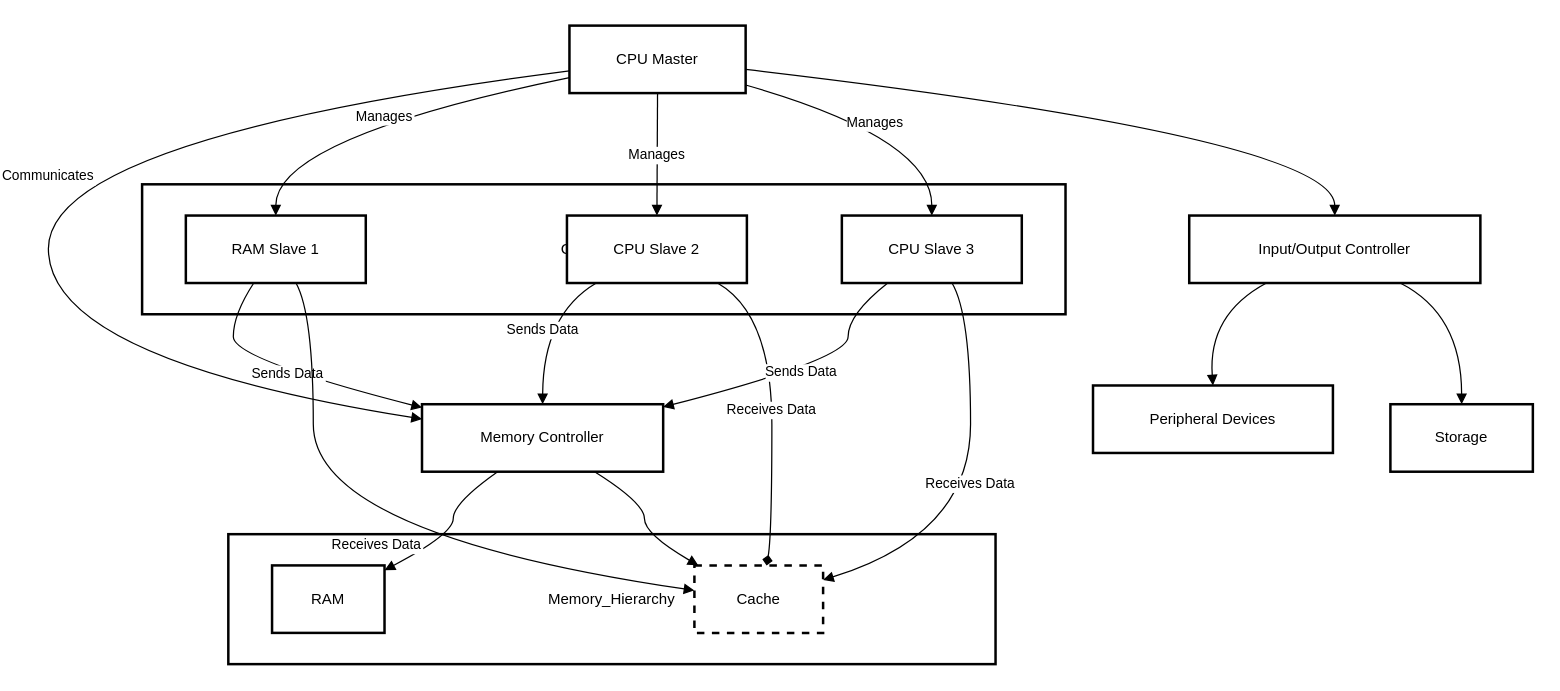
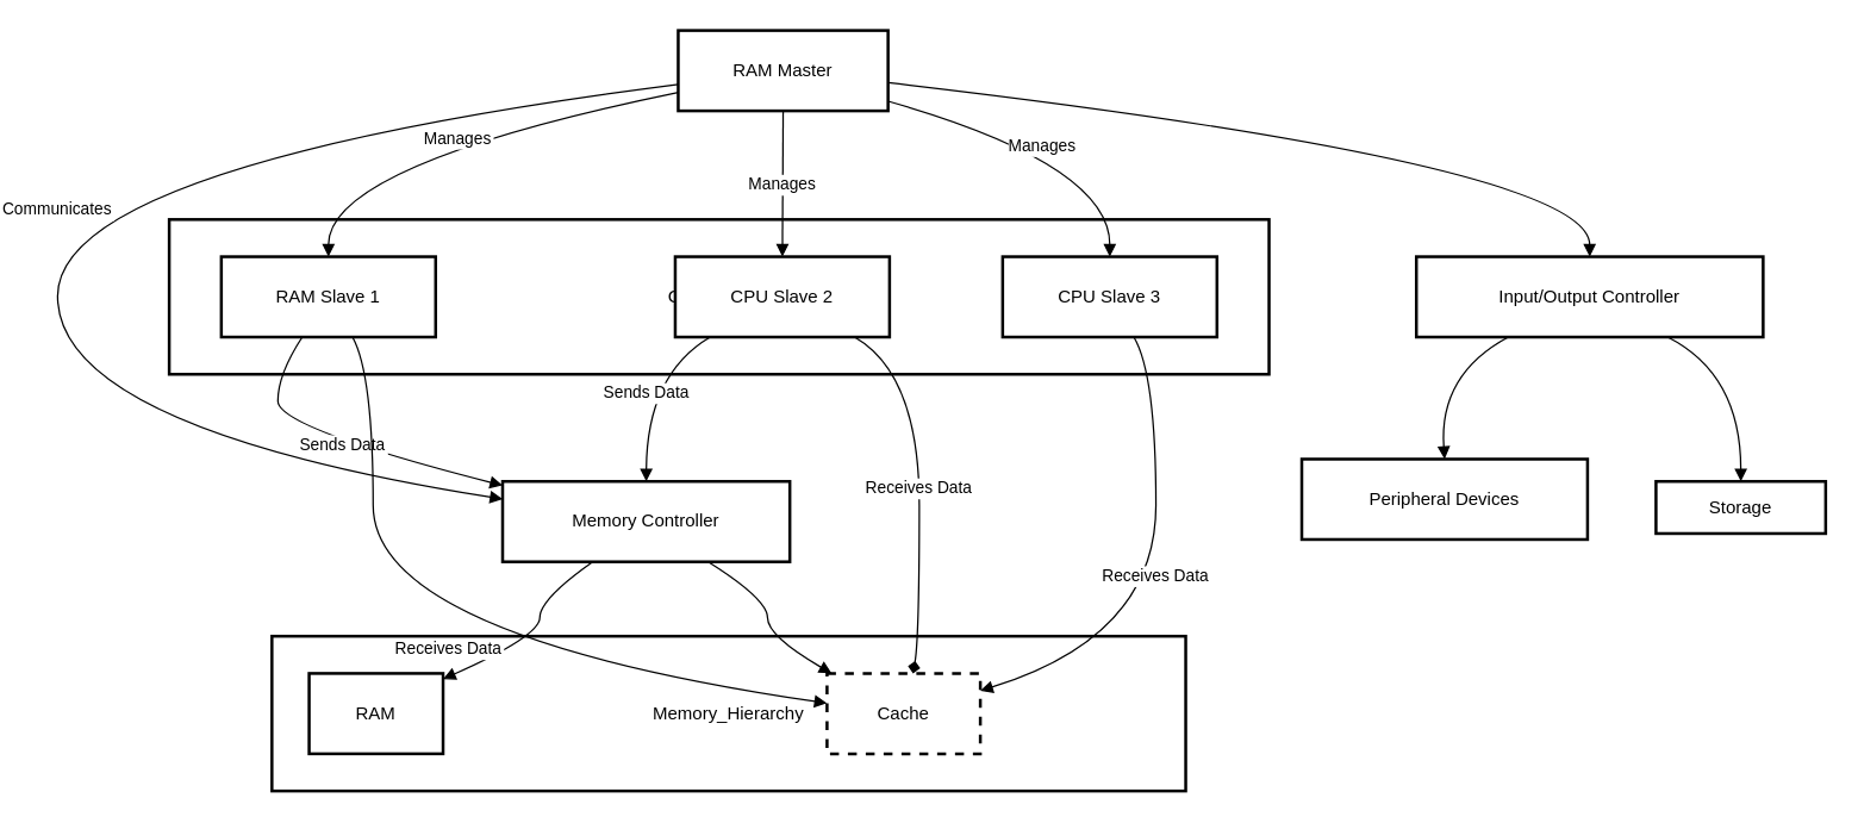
- <mxCell id="4" value="CPU Master" style="whiteSpace=wrap;strokeWidth=2;" vertex="1" parent="1"><mxGeometry x="437" y="20" width="141" height="54" as="geometry" /></mxCell>
+ <mxCell id="4" value="RAM Master" style="whiteSpace=wrap;strokeWidth=2;" vertex="1" parent="1"><mxGeometry x="437" y="20" width="141" height="54" as="geometry" /></mxCell>
- <mxCell id="24" value="Sends Data" style="curved=1;startArrow=none;endArrow=block;exitX=0.26;exitY=0.99;entryX=1;entryY=0.04;" edge="1" parent="1" source="8" target="5"><mxGeometry relative="1" as="geometry"><Array as="points"><mxPoint x="660" y="251" /><mxPoint x="660" y="287" /></Array></mxGeometry></mxCell>
- <mxCell id="13" value="Storage" style="whiteSpace=wrap;strokeWidth=2;" vertex="1" parent="1"><mxGeometry x="1094" y="323" width="114" height="54" as="geometry" /></mxCell>
+ <mxCell id="13" value="Storage" style="whiteSpace=wrap;strokeWidth=2;" vertex="1" parent="1"><mxGeometry x="1094" y="323" width="114" height="35" as="geometry" /></mxCell>
- <mxCell id="9" value="RAM" style="whiteSpace=wrap;strokeWidth=2;" vertex="1" parent="1"><mxGeometry x="199" y="452" width="90" height="54" as="geometry" /></mxCell>
+ <mxCell id="9" value="RAM" style="whiteSpace=wrap;strokeWidth=2;" vertex="1" parent="1"><mxGeometry x="189" y="452" width="90" height="54" as="geometry" /></mxCell>
